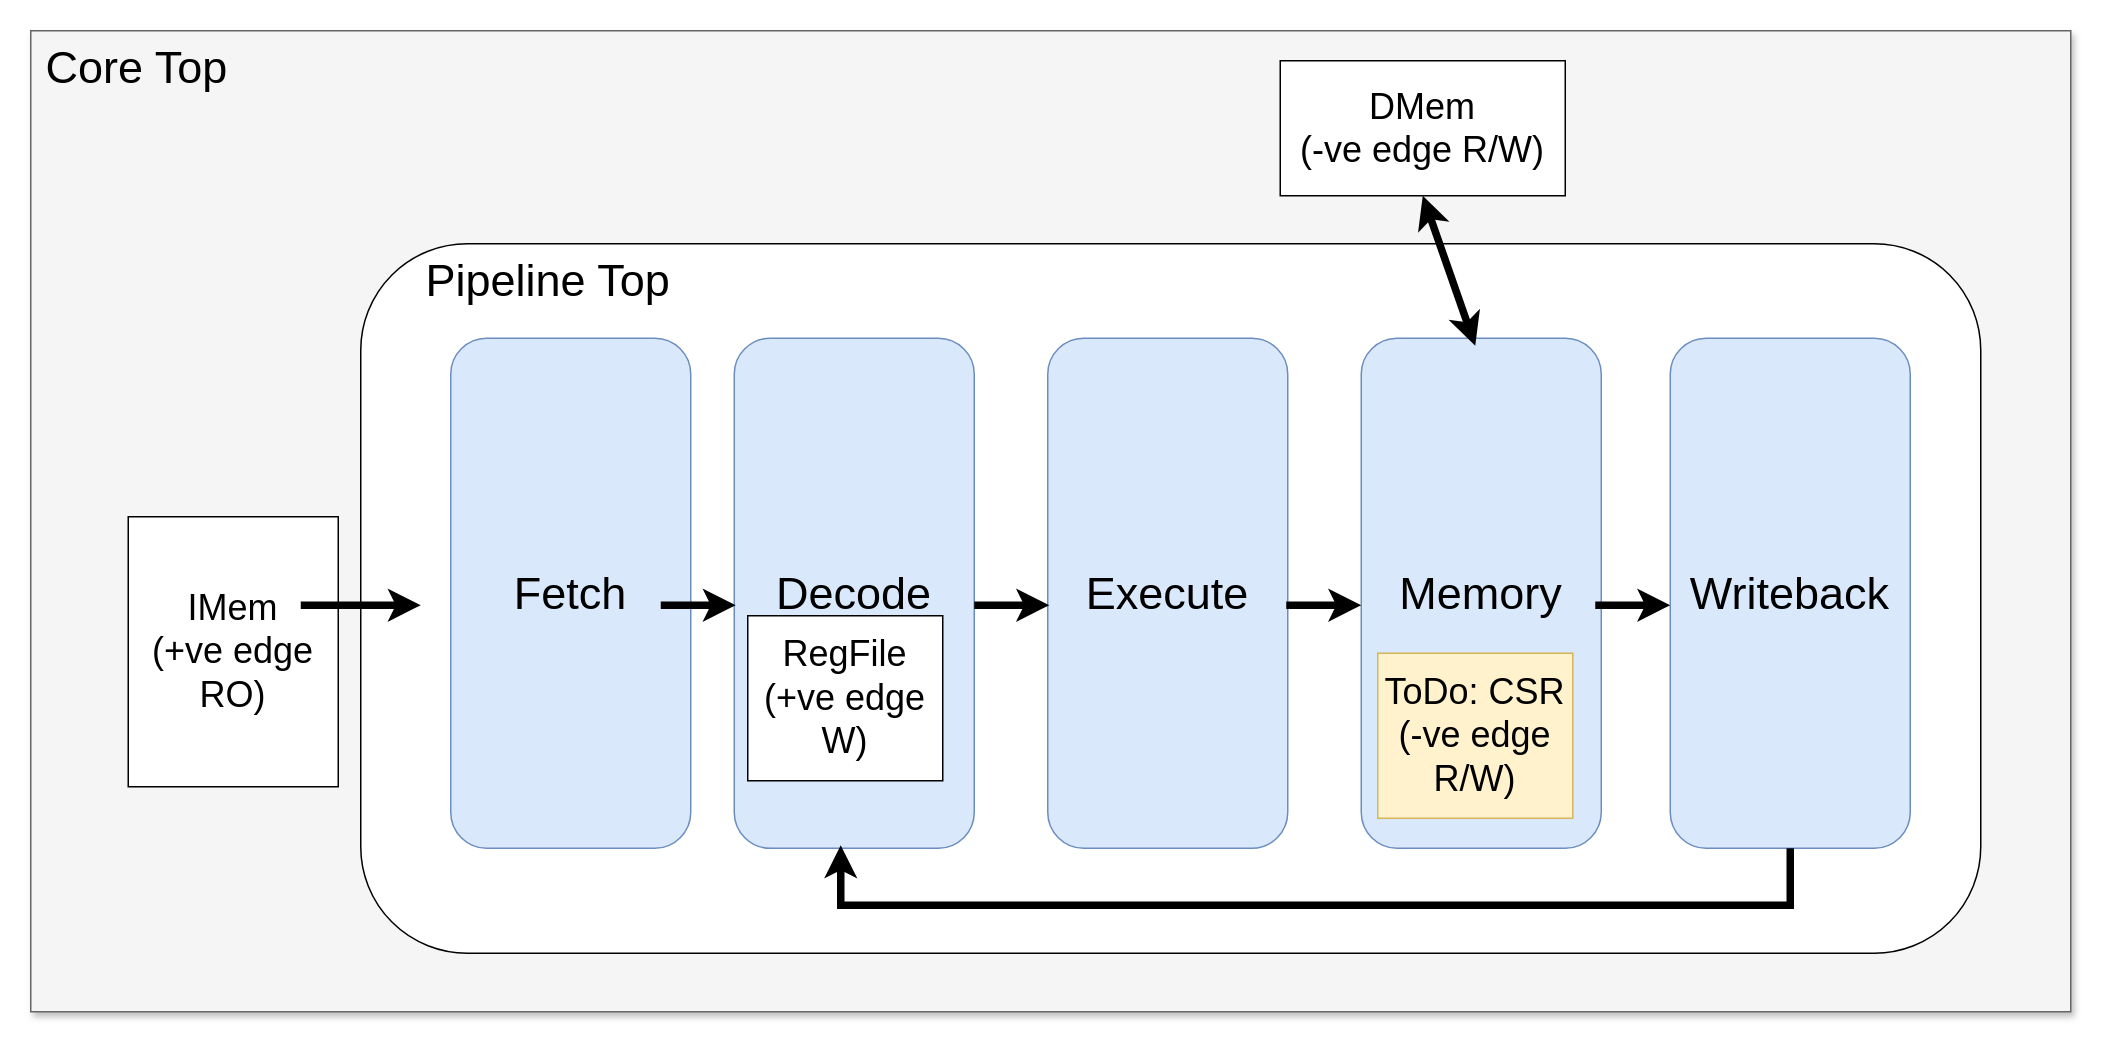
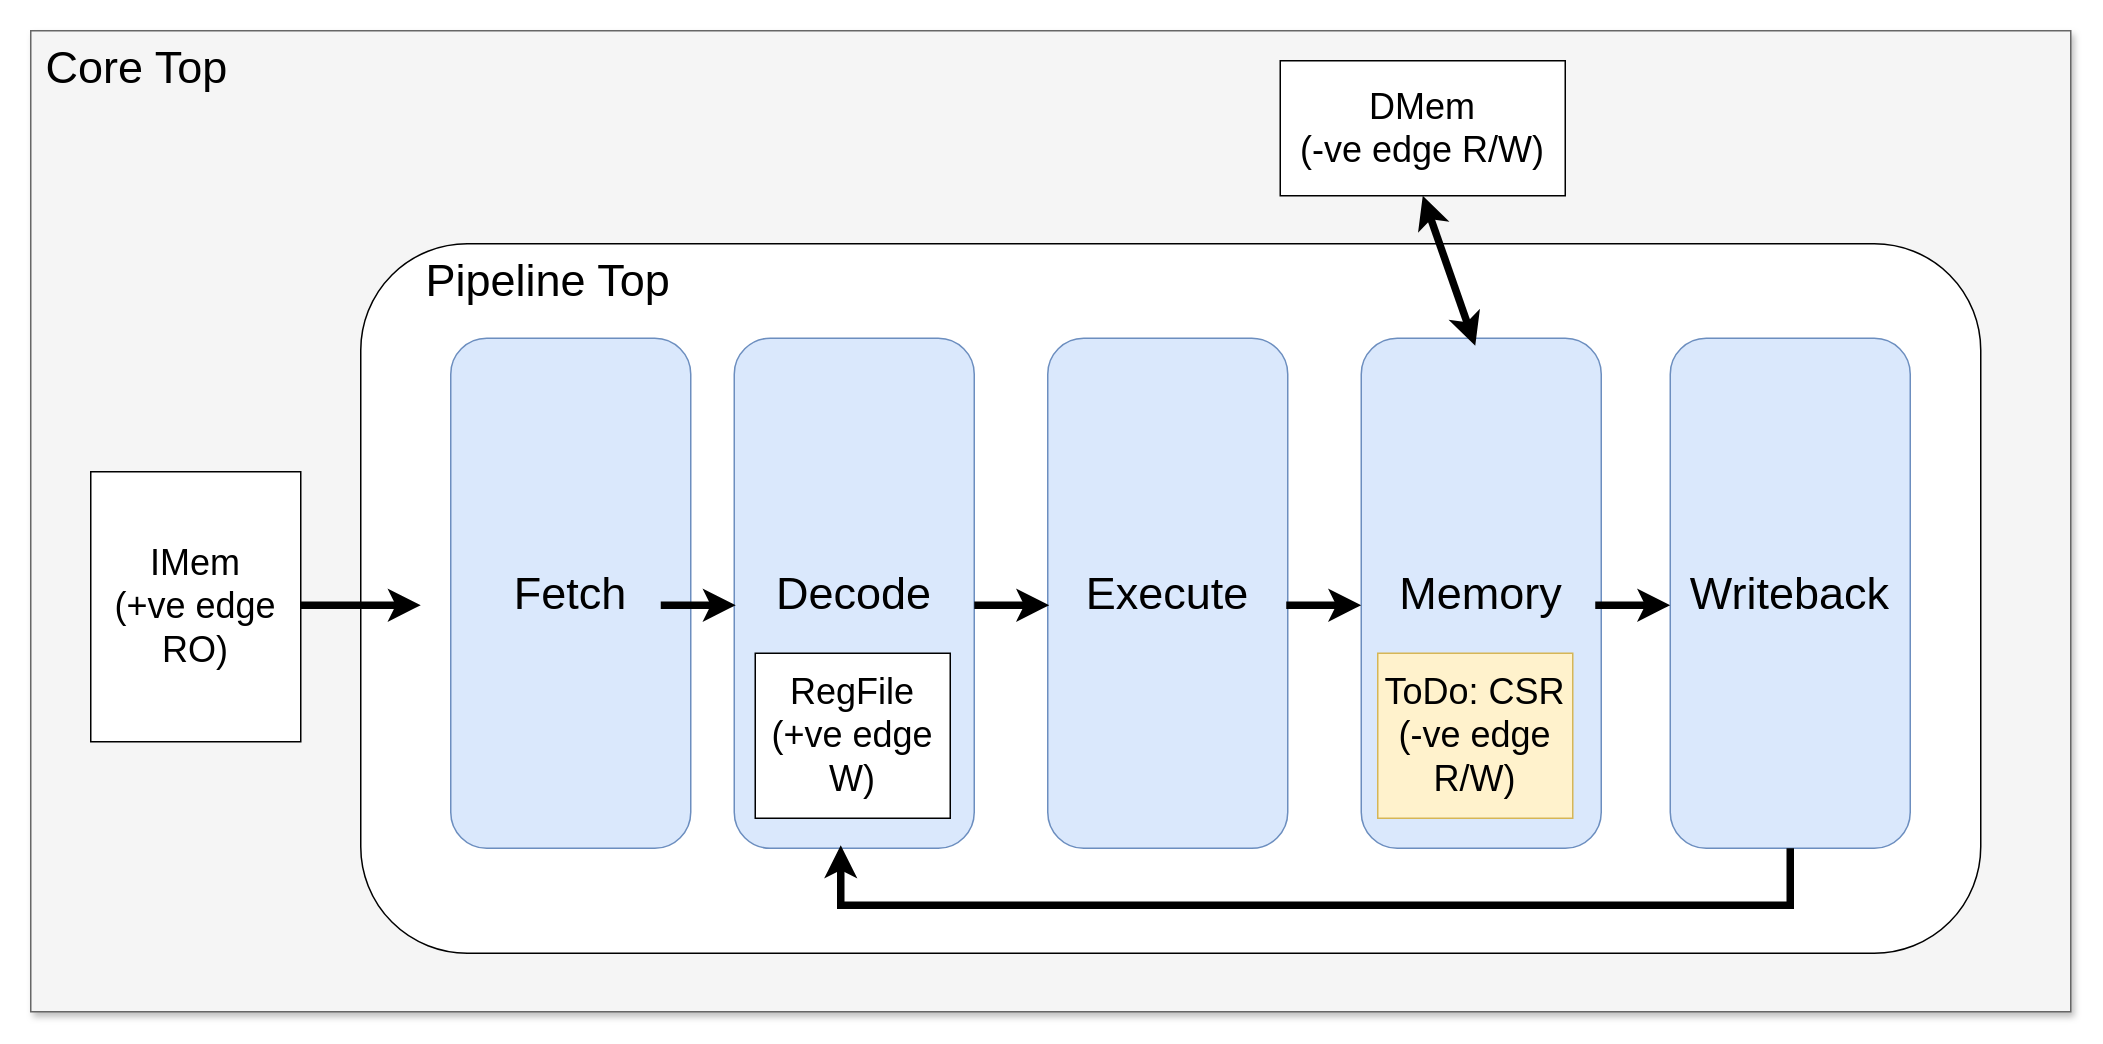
- <mxCell id="10" value="IMem&lt;br style=&quot;font-size: 24px;&quot;&gt;(+ve edge RO)" style="rounded=0;whiteSpace=wrap;html=1;fontSize=24;" vertex="1" parent="2"><mxGeometry x="65" y="324" width="140" height="180" as="geometry" /></mxCell>
+ <mxCell id="10" value="IMem&lt;br style=&quot;font-size: 24px;&quot;&gt;(+ve edge RO)" style="rounded=0;whiteSpace=wrap;html=1;fontSize=24;" vertex="1" parent="2"><mxGeometry x="40" y="294" width="140" height="180" as="geometry" /></mxCell>
- <mxCell id="12" value="RegFile&lt;br style=&quot;font-size: 24px;&quot;&gt;(+ve edge W)" style="rounded=0;whiteSpace=wrap;html=1;fontSize=24;" vertex="1" parent="2"><mxGeometry x="478" y="390" width="130" height="110" as="geometry" /></mxCell>
+ <mxCell id="12" value="RegFile&lt;br style=&quot;font-size: 24px;&quot;&gt;(+ve edge W)" style="rounded=0;whiteSpace=wrap;html=1;fontSize=24;" vertex="1" parent="2"><mxGeometry x="483" y="415" width="130" height="110" as="geometry" /></mxCell>
